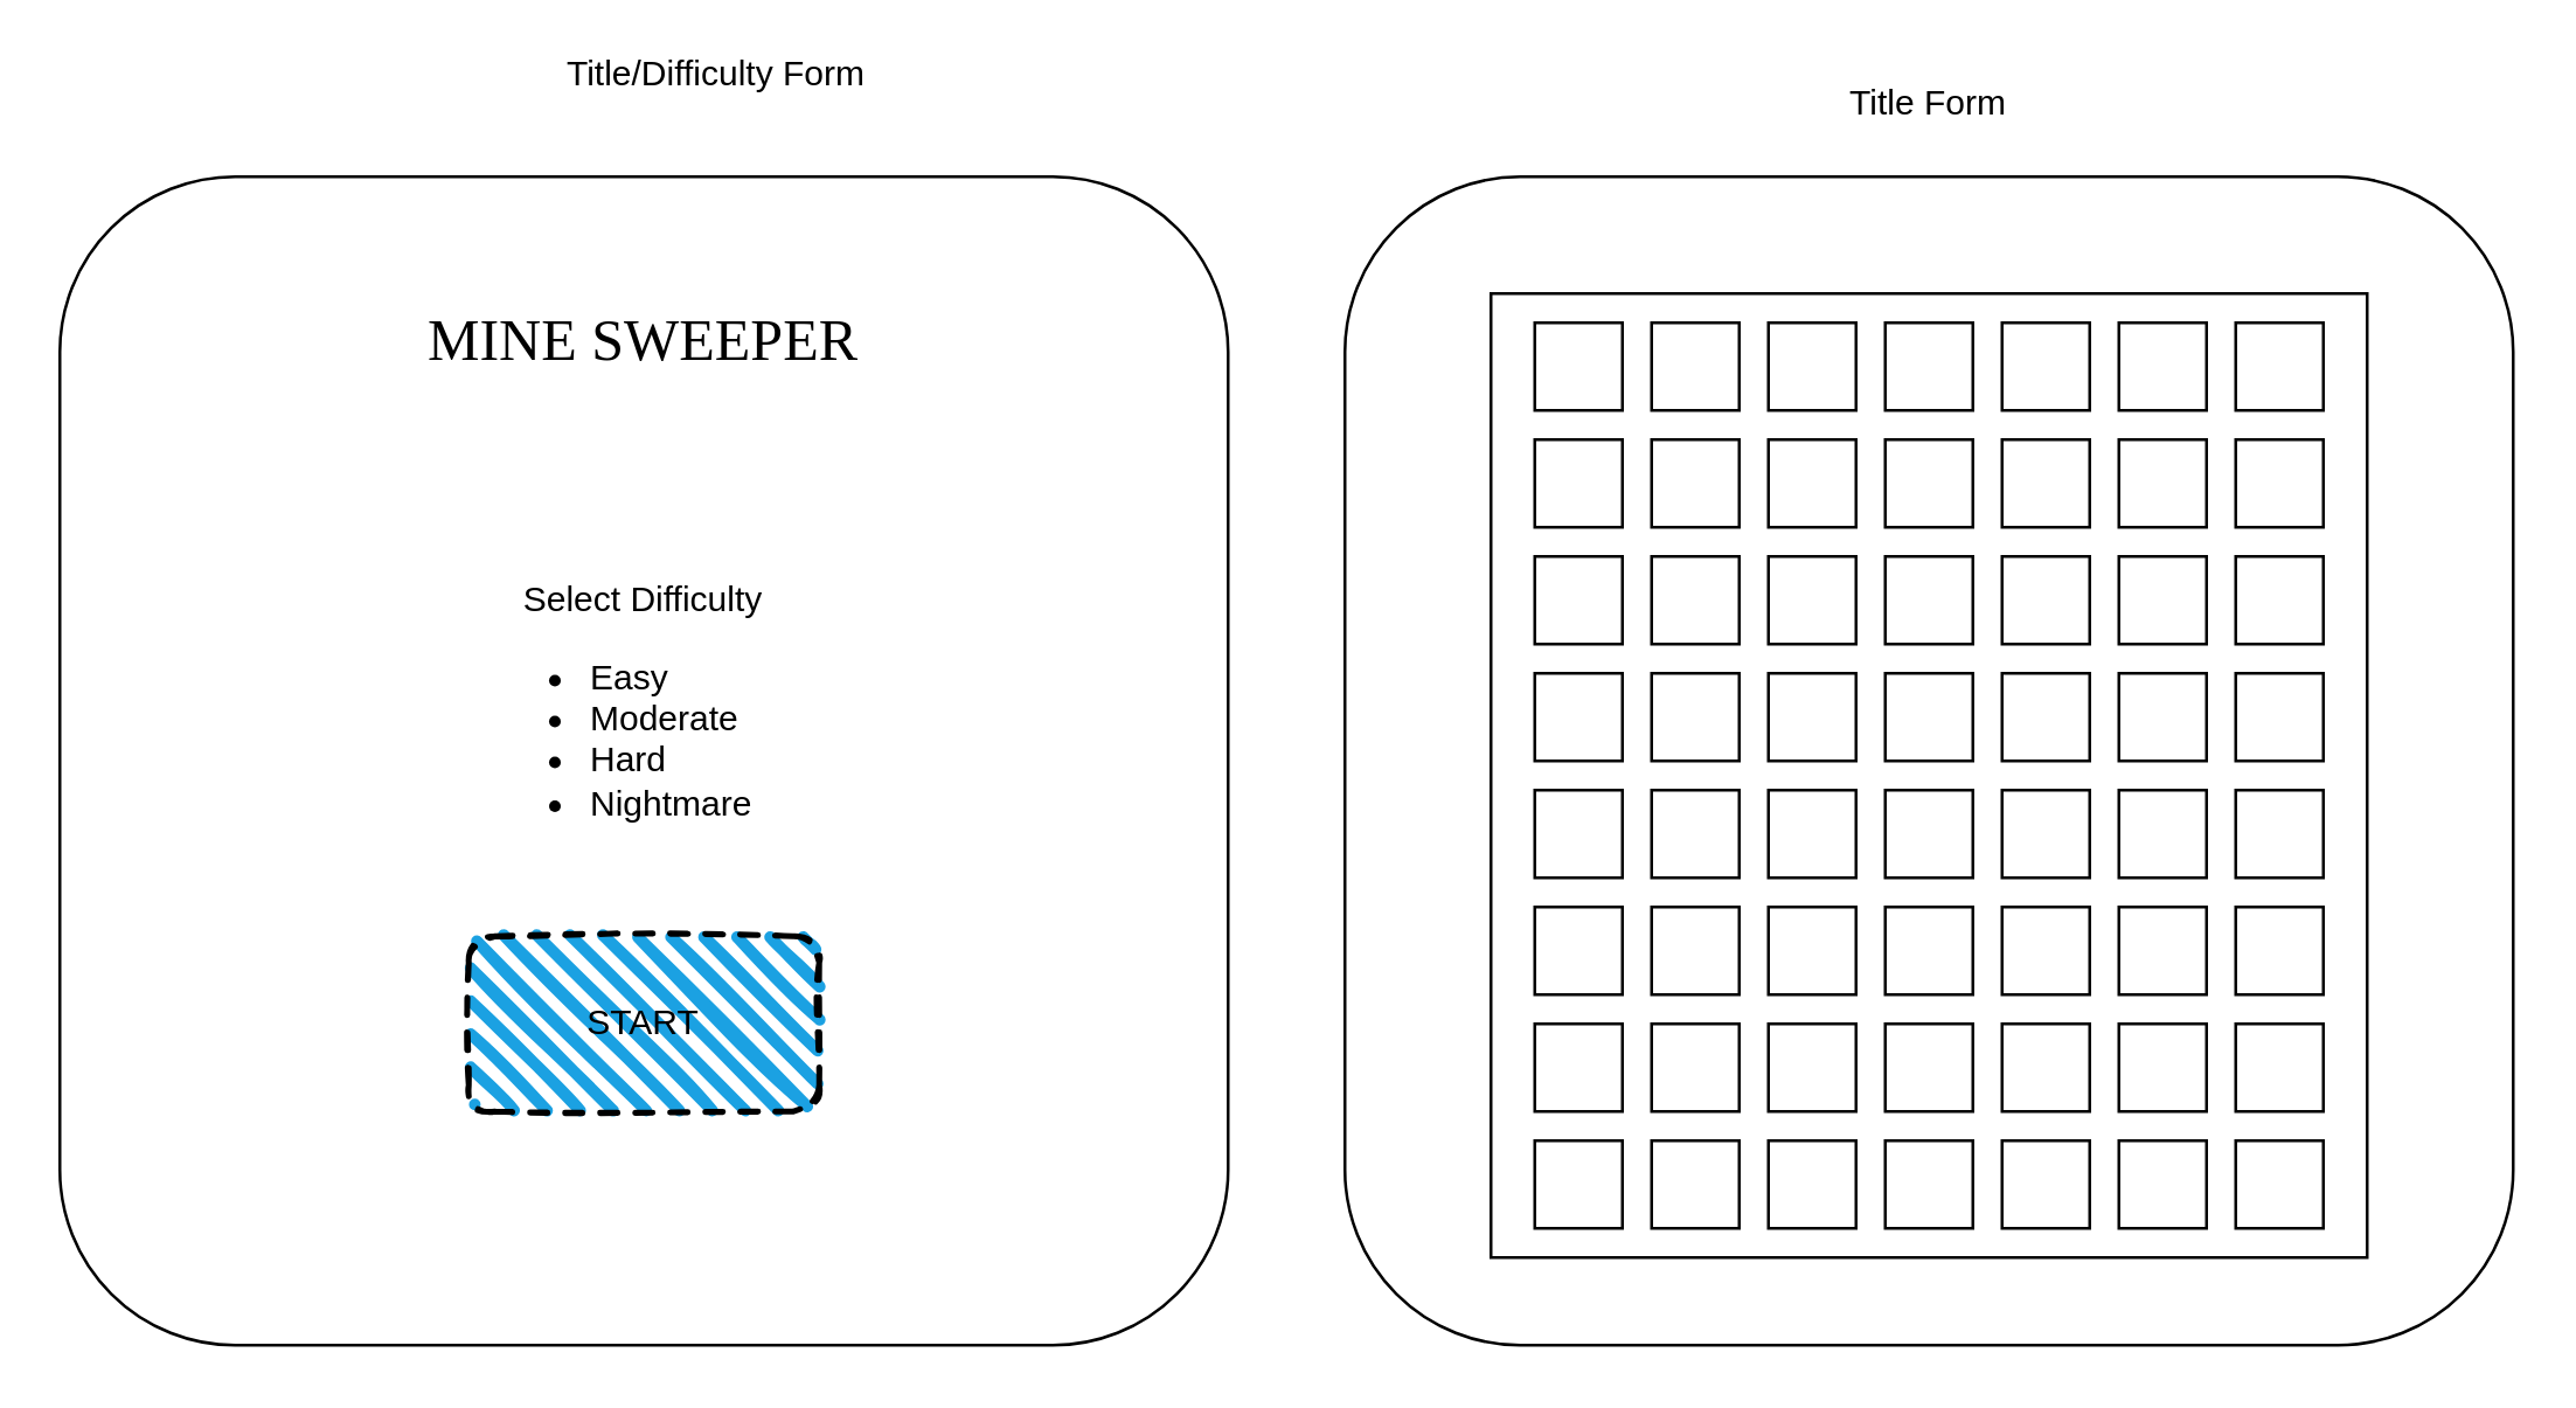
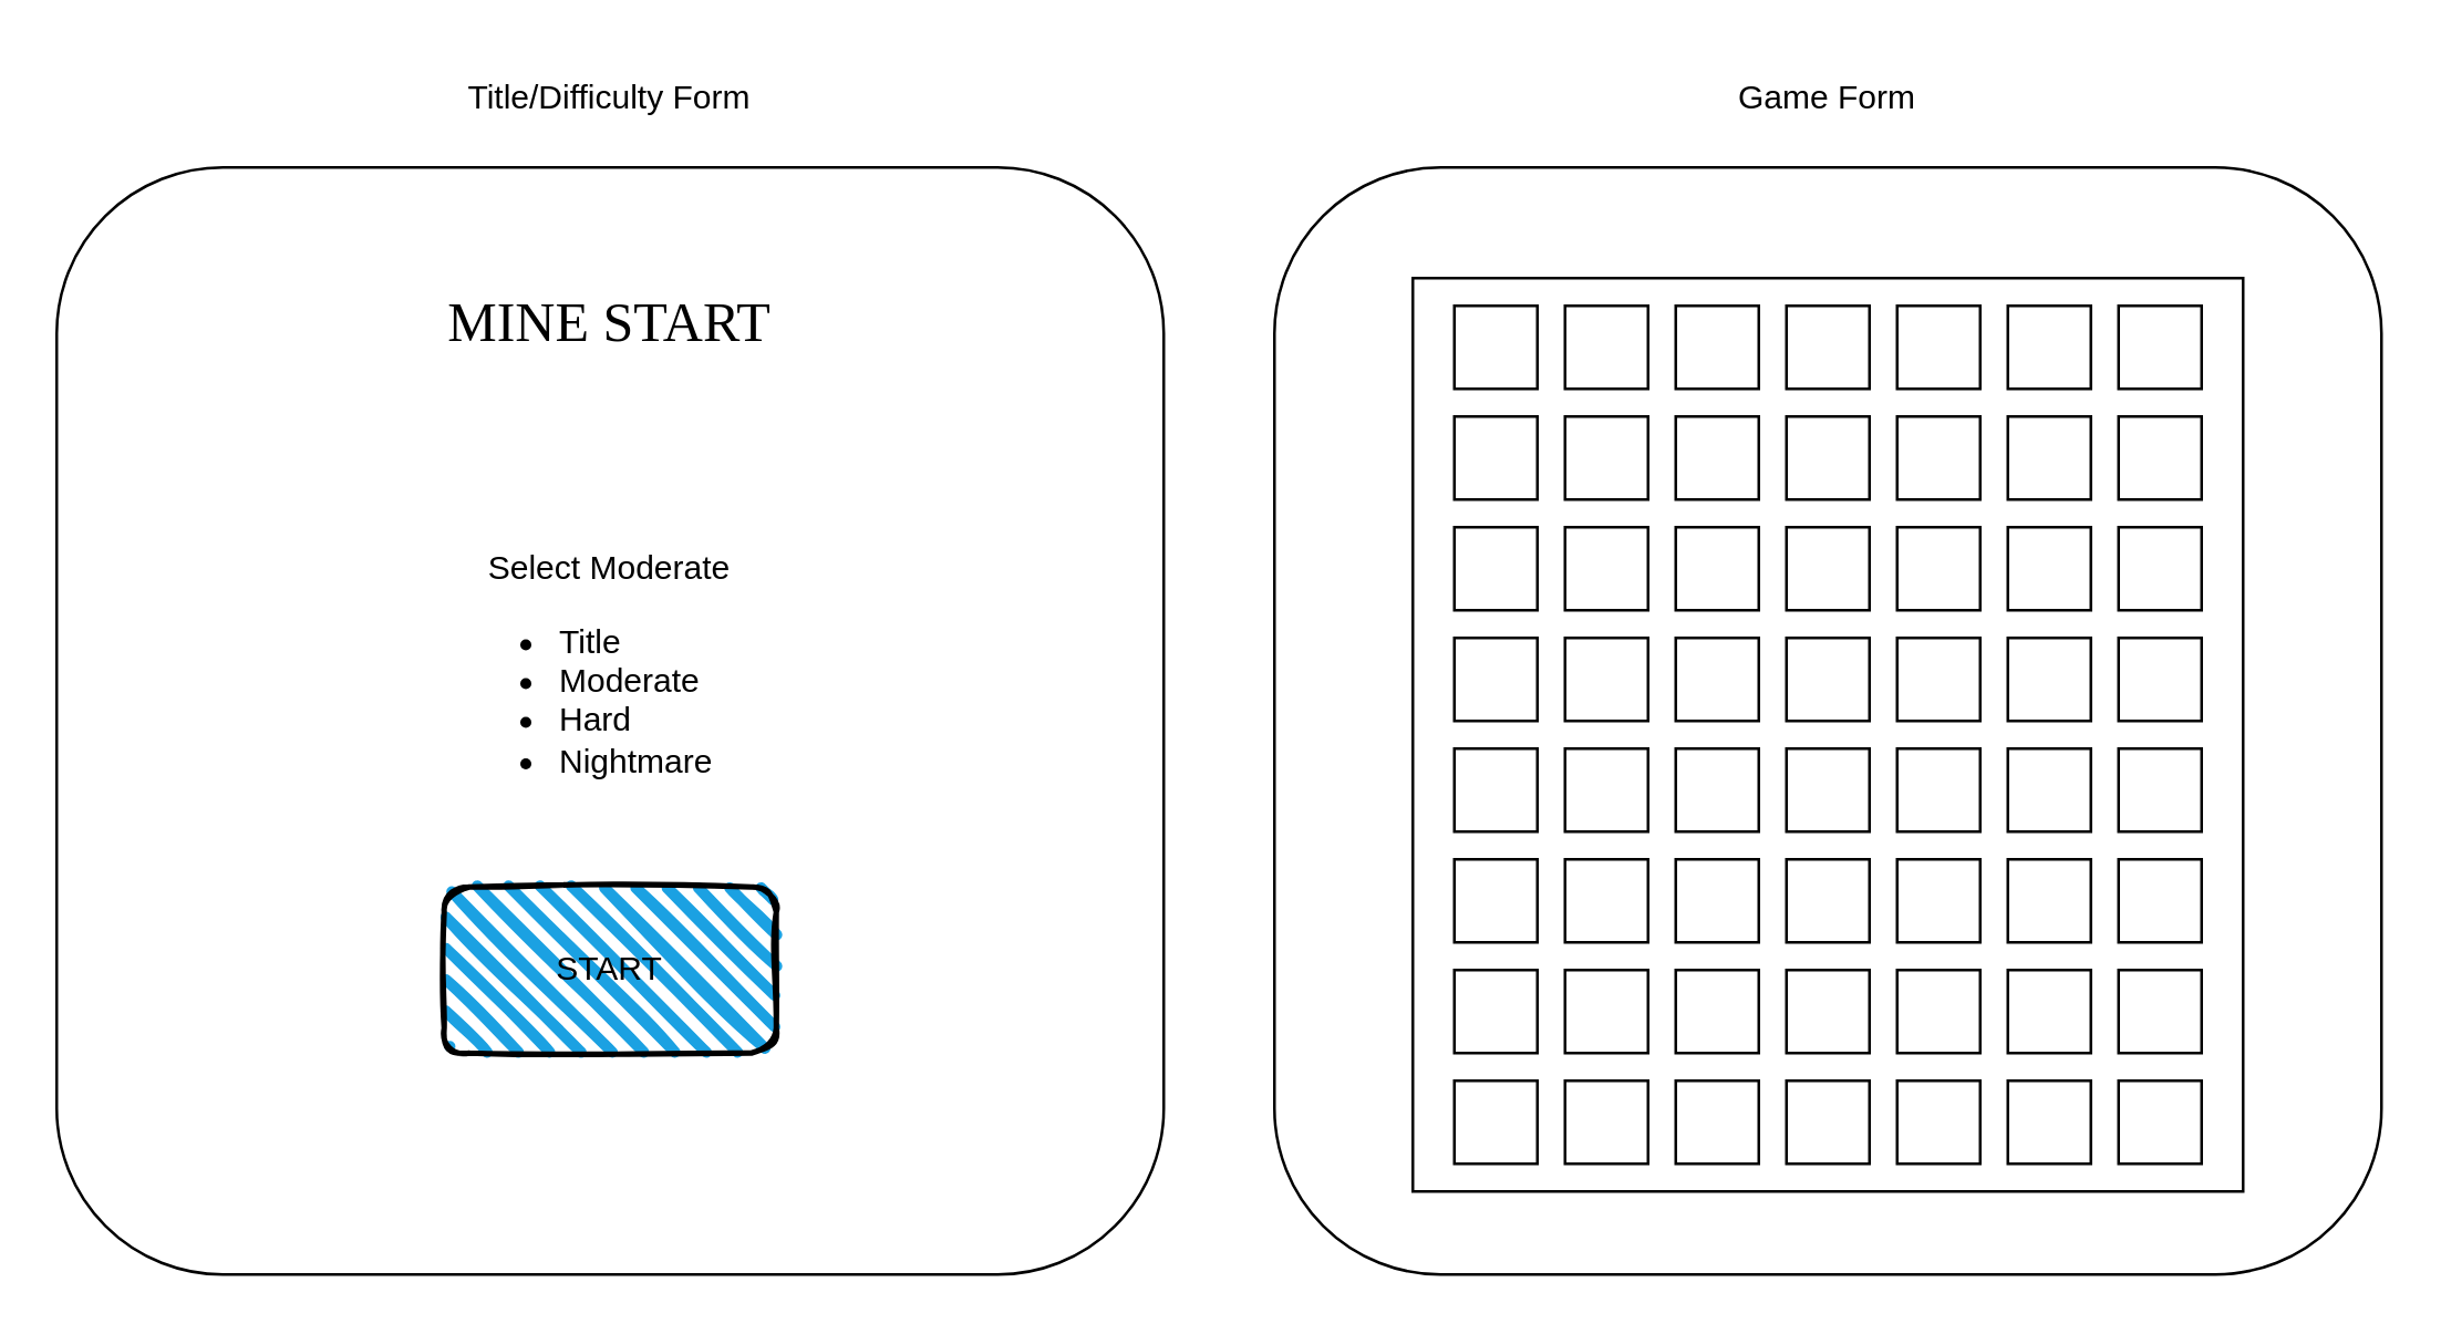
- <mxCell id="3" value="Title/Difficulty Form" style="text;html=1;strokeColor=none;fillColor=none;align=center;verticalAlign=middle;whiteSpace=wrap;rounded=0;" parent="1" vertex="1"><mxGeometry x="45" y="10" width="400" height="30" as="geometry" /></mxCell>
+ <mxCell id="3" value="Title/Difficulty Form" style="text;html=1;strokeColor=none;fillColor=none;align=center;verticalAlign=middle;whiteSpace=wrap;rounded=0;" parent="1" vertex="1"><mxGeometry x="20" width="400" height="30" as="geometry" y="20" /></mxCell>
- <mxCell id="9" value="Title Form" style="text;html=1;strokeColor=none;fillColor=none;align=center;verticalAlign=middle;whiteSpace=wrap;rounded=0;" vertex="1" parent="1"><mxGeometry x="460" width="400" height="30" as="geometry" y="20" /></mxCell>
+ <mxCell id="9" value="Game Form" style="text;html=1;strokeColor=none;fillColor=none;align=center;verticalAlign=middle;whiteSpace=wrap;rounded=0;" vertex="1" parent="1"><mxGeometry x="460" width="400" height="30" as="geometry" y="20" /></mxCell>
- <mxCell id="4" value="&lt;font style=&quot;font-size: 20px;&quot; face=&quot;Garamond&quot;&gt;MINE SWEEPER&lt;/font&gt;" style="text;html=1;strokeColor=none;fillColor=none;align=center;verticalAlign=middle;whiteSpace=wrap;rounded=0;" parent="1" vertex="1"><mxGeometry x="20" y="100" width="400" height="30" as="geometry" /></mxCell>
+ <mxCell id="4" value="&lt;font style=&quot;font-size: 20px;&quot; face=&quot;Garamond&quot;&gt;MINE START&lt;/font&gt;" style="text;html=1;strokeColor=none;fillColor=none;align=center;verticalAlign=middle;whiteSpace=wrap;rounded=0;" parent="1" vertex="1"><mxGeometry x="20" y="100" width="400" height="30" as="geometry" /></mxCell>
- <mxCell id="5" value="Select Difficulty" style="text;html=1;strokeColor=none;fillColor=none;align=center;verticalAlign=middle;whiteSpace=wrap;rounded=0;" parent="1" vertex="1"><mxGeometry x="20" y="190" width="400" height="30" as="geometry" /></mxCell>
+ <mxCell id="5" value="Select Moderate" style="text;html=1;strokeColor=none;fillColor=none;align=center;verticalAlign=middle;whiteSpace=wrap;rounded=0;" parent="1" vertex="1"><mxGeometry x="20" y="190" width="400" height="30" as="geometry" /></mxCell>
- <mxCell id="6" value="&lt;ul&gt;&lt;li&gt;Easy&lt;/li&gt;&lt;li&gt;Moderate&lt;/li&gt;&lt;li&gt;Hard&lt;/li&gt;&lt;li&gt;Nightmare&lt;/li&gt;&lt;/ul&gt;" style="text;strokeColor=none;fillColor=none;html=1;whiteSpace=wrap;verticalAlign=middle;overflow=hidden;" parent="1" vertex="1"><mxGeometry x="160" y="210" width="100" height="80" as="geometry" /></mxCell>
+ <mxCell id="6" value="&lt;ul&gt;&lt;li&gt;Title&lt;/li&gt;&lt;li&gt;Moderate&lt;/li&gt;&lt;li&gt;Hard&lt;/li&gt;&lt;li&gt;Nightmare&lt;/li&gt;&lt;/ul&gt;" style="text;strokeColor=none;fillColor=none;html=1;whiteSpace=wrap;verticalAlign=middle;overflow=hidden;" parent="1" vertex="1"><mxGeometry x="160" y="210" width="100" height="80" as="geometry" /></mxCell>
- <mxCell id="7" value="START" style="rounded=1;whiteSpace=wrap;html=1;strokeWidth=2;fillWeight=4;hachureGap=8;hachureAngle=45;fillColor=#1ba1e2;sketch=1;dashed=1;" parent="1" vertex="1"><mxGeometry x="160" y="320" width="120" height="60" as="geometry" /></mxCell>
+ <mxCell id="7" value="START" style="rounded=1;whiteSpace=wrap;html=1;strokeWidth=2;fillWeight=4;hachureGap=8;hachureAngle=45;fillColor=#1ba1e2;sketch=1;" parent="1" vertex="1"><mxGeometry x="160" y="320" width="120" height="60" as="geometry" /></mxCell>
